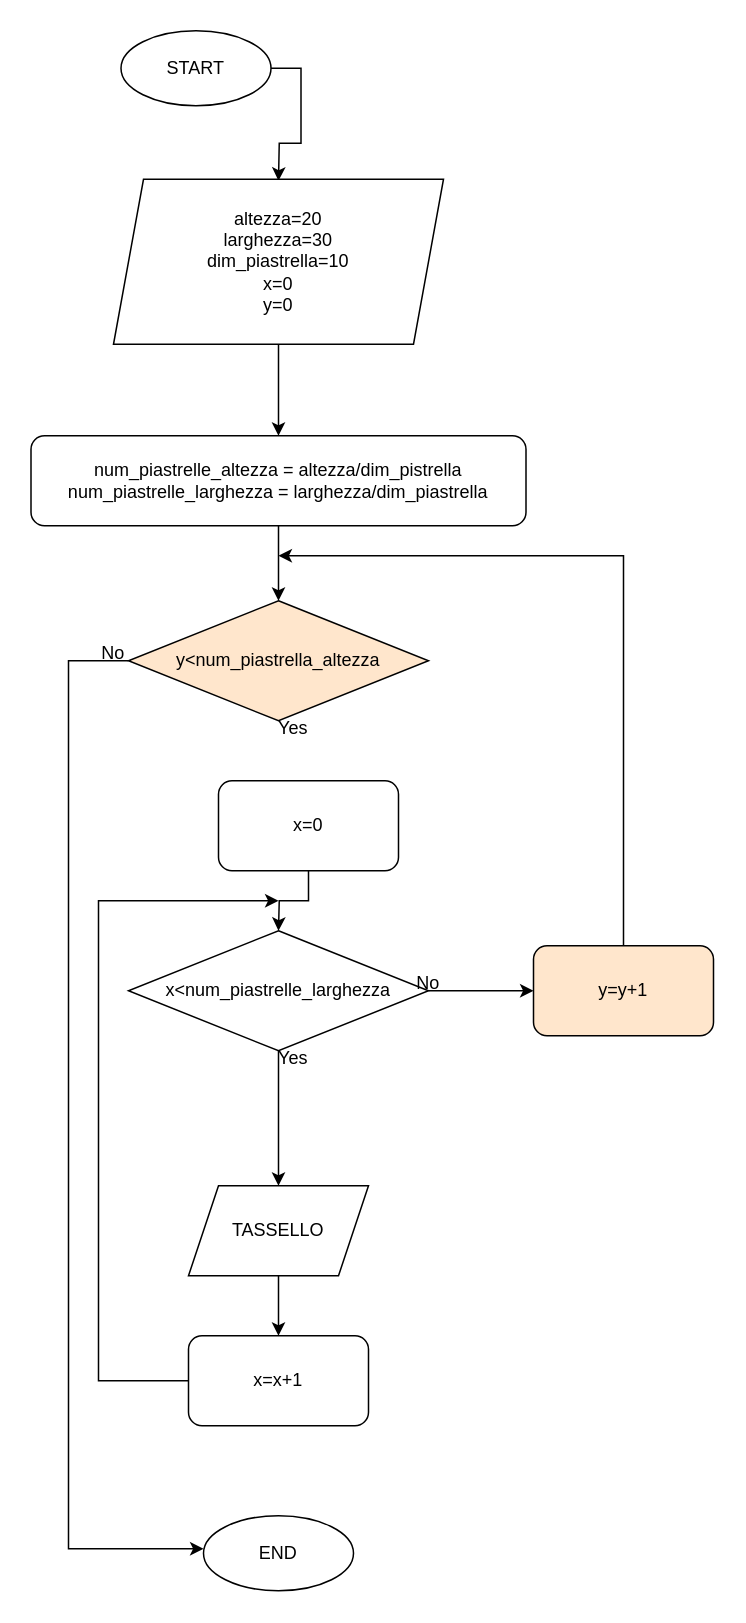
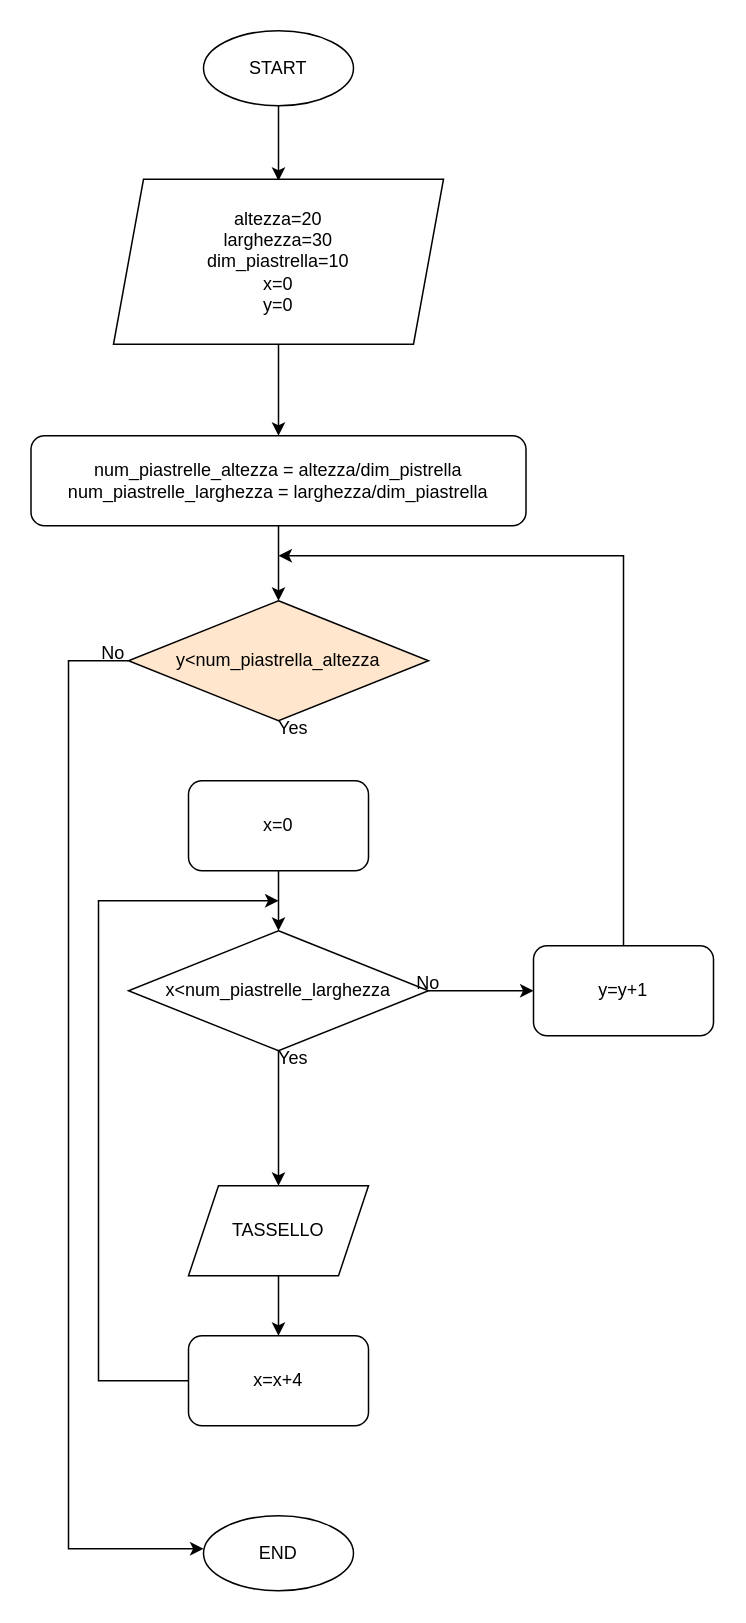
- <mxCell id="3" value="START" style="ellipse;whiteSpace=wrap;html=1;" vertex="1" parent="1"><mxGeometry x="80" y="20" width="100" height="50" as="geometry" /></mxCell>
+ <mxCell id="3" value="START" style="ellipse;whiteSpace=wrap;html=1;" vertex="1" parent="1"><mxGeometry x="135" y="20" width="100" height="50" as="geometry" /></mxCell>
- <mxCell id="25" value="x=0" style="rounded=1;whiteSpace=wrap;html=1;" vertex="1" parent="1"><mxGeometry x="145" y="520" width="120" height="60" as="geometry" /></mxCell>
+ <mxCell id="25" value="x=0" style="rounded=1;whiteSpace=wrap;html=1;" vertex="1" parent="1"><mxGeometry x="125" y="520" width="120" height="60" as="geometry" /></mxCell>
- <mxCell id="21" value="y=y+1" style="rounded=1;whiteSpace=wrap;html=1;fillColor=#ffe6cc;" vertex="1" parent="1"><mxGeometry x="355" y="630" width="120" height="60" as="geometry" /></mxCell>
+ <mxCell id="21" value="y=y+1" style="rounded=1;whiteSpace=wrap;html=1;" vertex="1" parent="1"><mxGeometry x="355" y="630" width="120" height="60" as="geometry" /></mxCell>
- <mxCell id="23" value="&lt;div&gt;x=x+1&lt;/div&gt;" style="rounded=1;whiteSpace=wrap;html=1;" vertex="1" parent="1"><mxGeometry x="125" y="890" width="120" height="60" as="geometry" /></mxCell>
+ <mxCell id="23" value="&lt;div&gt;x=x+4&lt;/div&gt;" style="rounded=1;whiteSpace=wrap;html=1;" vertex="1" parent="1"><mxGeometry x="125" y="890" width="120" height="60" as="geometry" /></mxCell>
